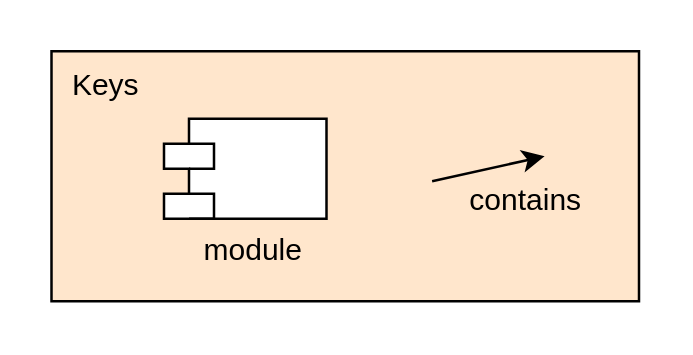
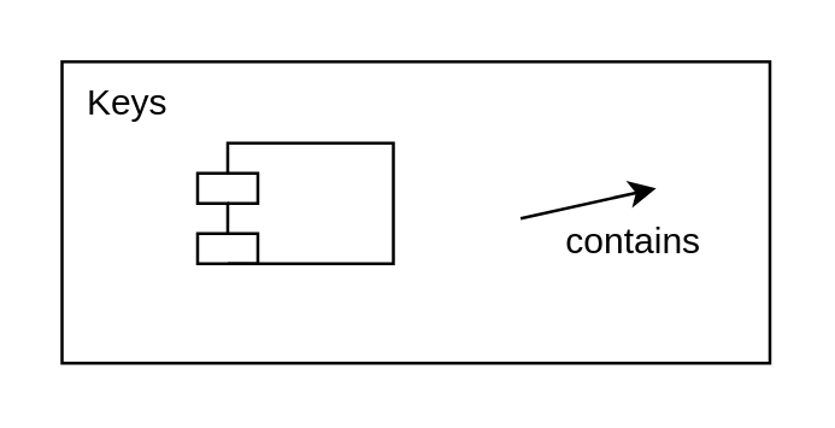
- <mxCell id="3" value="&amp;nbsp; Keys" style="rounded=0;whiteSpace=wrap;html=1;align=left;verticalAlign=top;fillColor=#ffe6cc;" vertex="1" parent="2"><mxGeometry width="235" height="100" as="geometry" /></mxCell>
+ <mxCell id="3" value="&amp;nbsp; Keys" style="rounded=0;whiteSpace=wrap;html=1;align=left;verticalAlign=top;" vertex="1" parent="2"><mxGeometry width="235" height="100" as="geometry" /></mxCell>
- <mxCell id="7" value="module" style="text;html=1;strokeColor=none;fillColor=none;align=center;verticalAlign=middle;whiteSpace=wrap;rounded=0;" vertex="1" parent="2"><mxGeometry x="50.5" y="70" width="59.5" height="20" as="geometry" /></mxCell>
